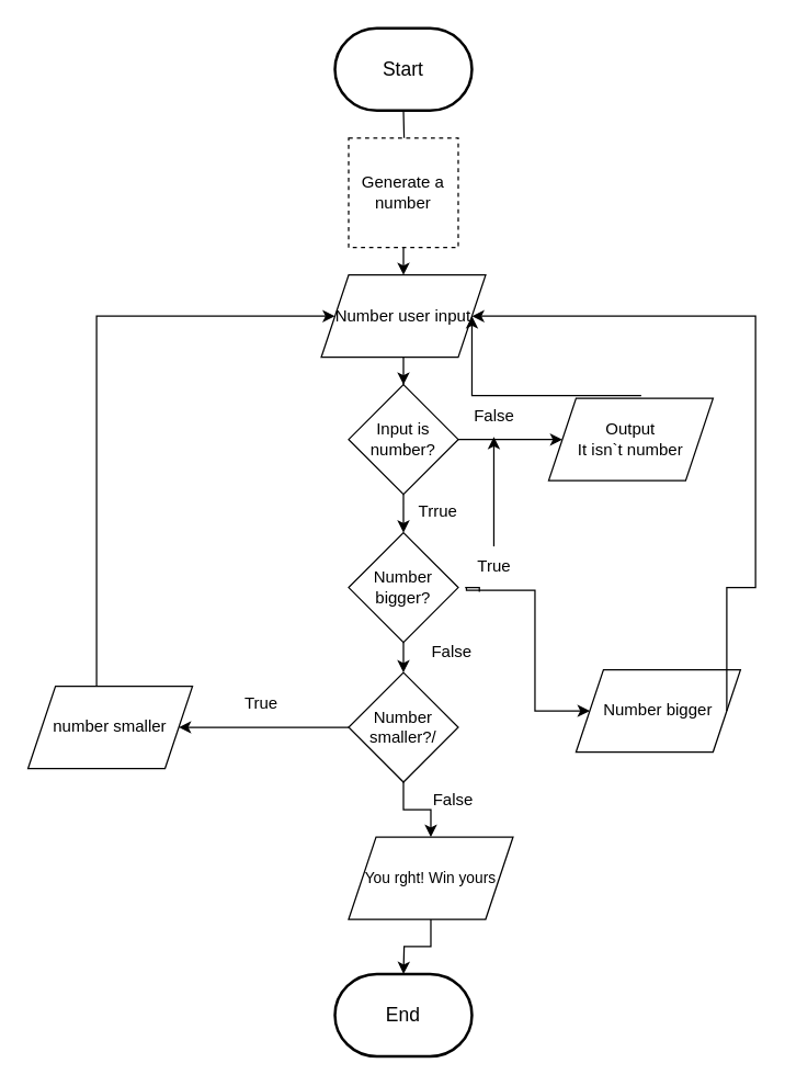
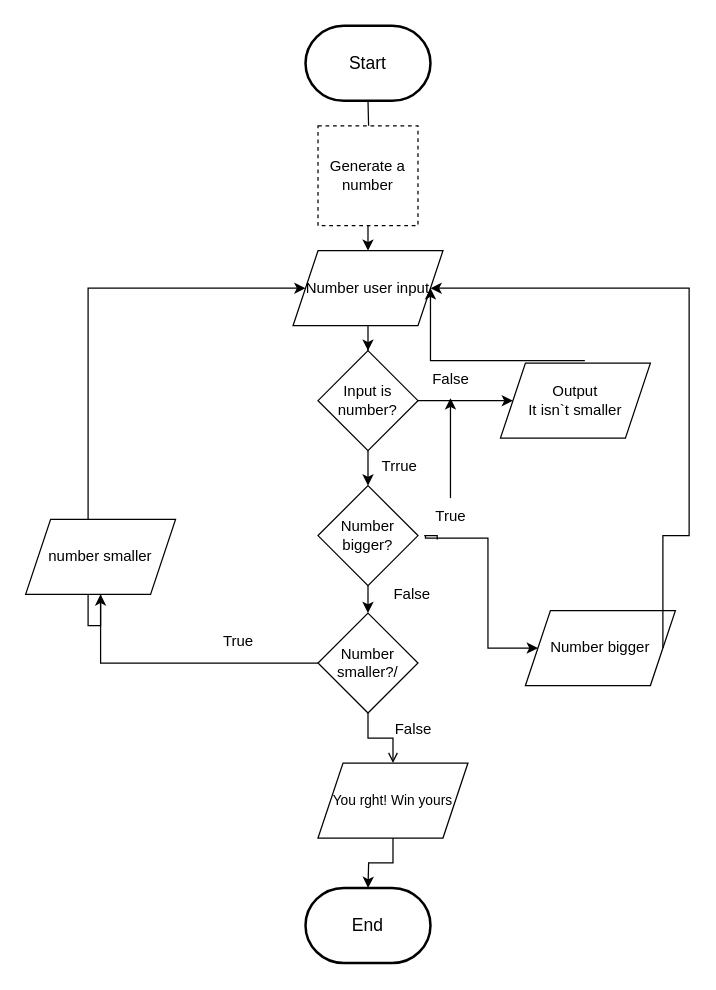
- <mxCell id="12" value="Output&lt;br&gt;It isn`t number" style="shape=parallelogram;perimeter=parallelogramPerimeter;whiteSpace=wrap;html=1;fixedSize=1;" parent="1" vertex="1"><mxGeometry x="400" y="290" width="120" height="60" as="geometry" /></mxCell>
+ <mxCell id="12" value="Output&lt;br&gt;It isn`t smaller" style="shape=parallelogram;perimeter=parallelogramPerimeter;whiteSpace=wrap;html=1;fixedSize=1;" parent="1" vertex="1"><mxGeometry x="400" y="290" width="120" height="60" as="geometry" /></mxCell>
- <mxCell id="24" value="number smaller" style="shape=parallelogram;perimeter=parallelogramPerimeter;whiteSpace=wrap;html=1;fixedSize=1;" parent="1" vertex="1"><mxGeometry x="20" y="500" width="120" height="60" as="geometry" /></mxCell>
+ <mxCell id="24" value="number smaller" style="shape=parallelogram;perimeter=parallelogramPerimeter;whiteSpace=wrap;html=1;fixedSize=1;" parent="1" vertex="1"><mxGeometry x="20" y="415" width="120" height="60" as="geometry" /></mxCell>
- <mxCell id="25" value="" style="edgeStyle=orthogonalEdgeStyle;rounded=0;orthogonalLoop=1;jettySize=auto;html=1;" edge="1" parent="1" source="27" target="23"><mxGeometry relative="1" as="geometry" /></mxCell>
+ <mxCell id="25" value="" style="edgeStyle=orthogonalEdgeStyle;rounded=0;orthogonalLoop=1;jettySize=auto;html=1;endArrow=open;" edge="1" parent="1" source="27" target="23"><mxGeometry relative="1" as="geometry" /></mxCell>
